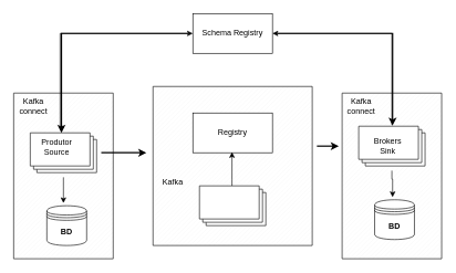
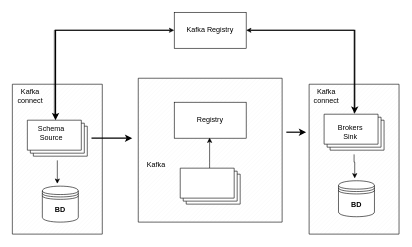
- <mxCell id="11" value="Schema Registry" style="rounded=0;whiteSpace=wrap;html=1;" vertex="1" parent="1"><mxGeometry x="290" y="20" width="120" height="60" as="geometry" /></mxCell>
+ <mxCell id="11" value="Kafka Registry" style="rounded=0;whiteSpace=wrap;html=1;" vertex="1" parent="1"><mxGeometry x="290" y="20" width="120" height="60" as="geometry" /></mxCell>
- <mxCell id="16" value="Produtor&lt;br&gt;Source" style="text;html=1;strokeColor=none;fillColor=none;align=center;verticalAlign=middle;whiteSpace=wrap;rounded=0;" vertex="1" parent="1"><mxGeometry x="65" y="220" width="40" as="geometry" /></mxCell>
+ <mxCell id="16" value="Schema&lt;br&gt;Source" style="text;html=1;strokeColor=none;fillColor=none;align=center;verticalAlign=middle;whiteSpace=wrap;rounded=0;" vertex="1" parent="1"><mxGeometry x="65" y="220" width="40" as="geometry" /></mxCell>
